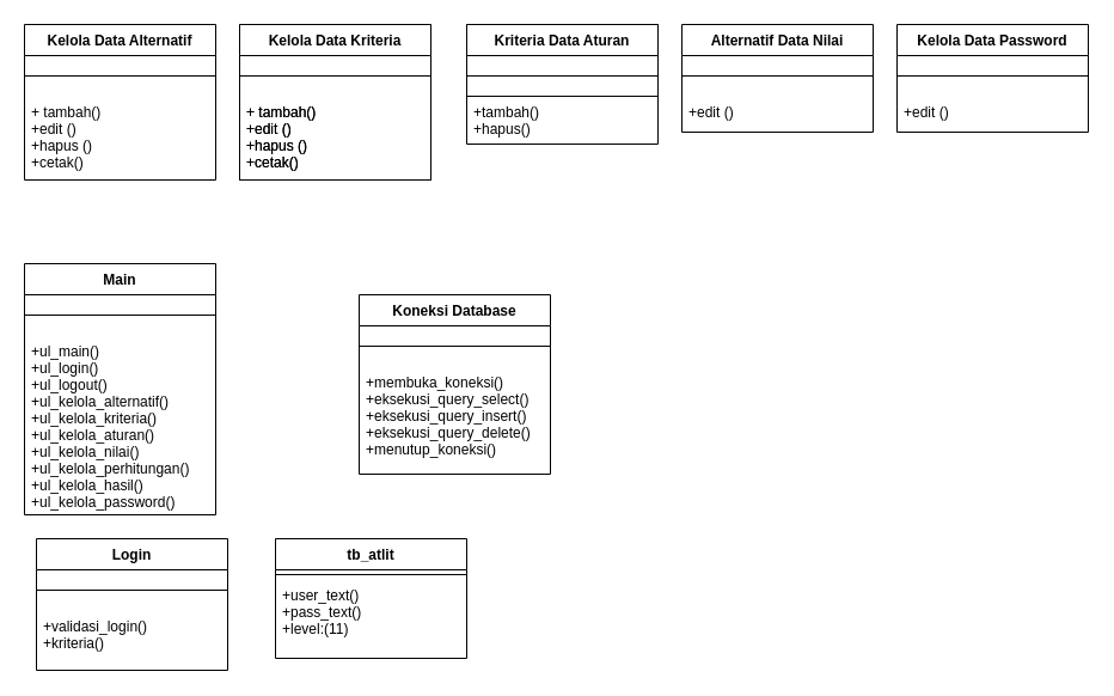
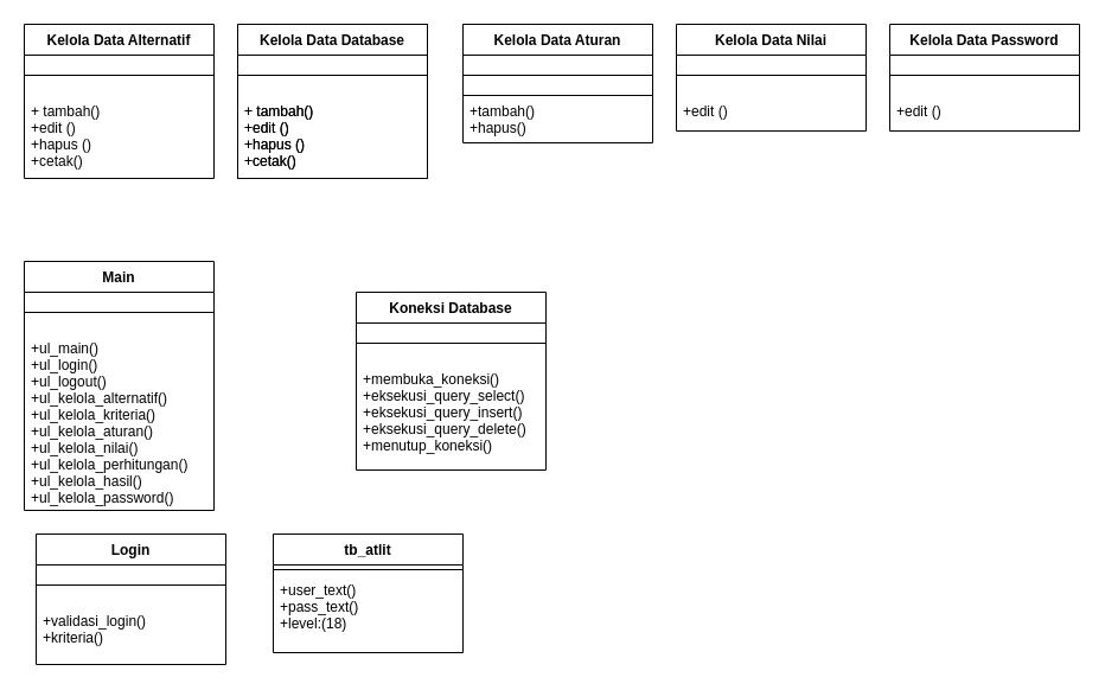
- <mxCell id="5" value="Kelola Data Kriteria" style="swimlane;fontStyle=1;align=center;verticalAlign=top;childLayout=stackLayout;horizontal=1;startSize=26;horizontalStack=0;resizeParent=1;resizeParentMax=0;resizeLast=0;collapsible=1;marginBottom=0;" vertex="1" parent="1"><mxGeometry x="200" y="20" width="160" height="130" as="geometry" /></mxCell>
+ <mxCell id="5" value="Kelola Data Database" style="swimlane;fontStyle=1;align=center;verticalAlign=top;childLayout=stackLayout;horizontal=1;startSize=26;horizontalStack=0;resizeParent=1;resizeParentMax=0;resizeLast=0;collapsible=1;marginBottom=0;" vertex="1" parent="1"><mxGeometry x="200" y="20" width="160" height="130" as="geometry" /></mxCell>
- <mxCell id="11" value="Kriteria Data Aturan" style="swimlane;fontStyle=1;align=center;verticalAlign=top;childLayout=stackLayout;horizontal=1;startSize=26;horizontalStack=0;resizeParent=1;resizeParentMax=0;resizeLast=0;collapsible=1;marginBottom=0;" vertex="1" parent="1"><mxGeometry x="390" y="20" width="160" height="60" as="geometry" /></mxCell>
+ <mxCell id="11" value="Kelola Data Aturan" style="swimlane;fontStyle=1;align=center;verticalAlign=top;childLayout=stackLayout;horizontal=1;startSize=26;horizontalStack=0;resizeParent=1;resizeParentMax=0;resizeLast=0;collapsible=1;marginBottom=0;" vertex="1" parent="1"><mxGeometry x="390" y="20" width="160" height="60" as="geometry" /></mxCell>
- <mxCell id="13" value="Alternatif Data Nilai" style="swimlane;fontStyle=1;align=center;verticalAlign=top;childLayout=stackLayout;horizontal=1;startSize=26;horizontalStack=0;resizeParent=1;resizeParentMax=0;resizeLast=0;collapsible=1;marginBottom=0;" vertex="1" parent="1"><mxGeometry x="570" y="20" width="160" height="90" as="geometry" /></mxCell>
+ <mxCell id="13" value="Kelola Data Nilai" style="swimlane;fontStyle=1;align=center;verticalAlign=top;childLayout=stackLayout;horizontal=1;startSize=26;horizontalStack=0;resizeParent=1;resizeParentMax=0;resizeLast=0;collapsible=1;marginBottom=0;" vertex="1" parent="1"><mxGeometry x="570" y="20" width="160" height="90" as="geometry" /></mxCell>
- <mxCell id="33" value="+user_text()&#10;+pass_text()&#10;+level:(11)&#10;" style="text;strokeColor=none;fillColor=none;align=left;verticalAlign=top;spacingLeft=4;spacingRight=4;overflow=hidden;rotatable=0;points=[[0,0.5],[1,0.5]];portConstraint=eastwest;" vertex="1" parent="31"><mxGeometry y="34" width="160" height="66" as="geometry" /></mxCell>
+ <mxCell id="33" value="+user_text()&#10;+pass_text()&#10;+level:(18)&#10;" style="text;strokeColor=none;fillColor=none;align=left;verticalAlign=top;spacingLeft=4;spacingRight=4;overflow=hidden;rotatable=0;points=[[0,0.5],[1,0.5]];portConstraint=eastwest;" vertex="1" parent="31"><mxGeometry y="34" width="160" height="66" as="geometry" /></mxCell>
